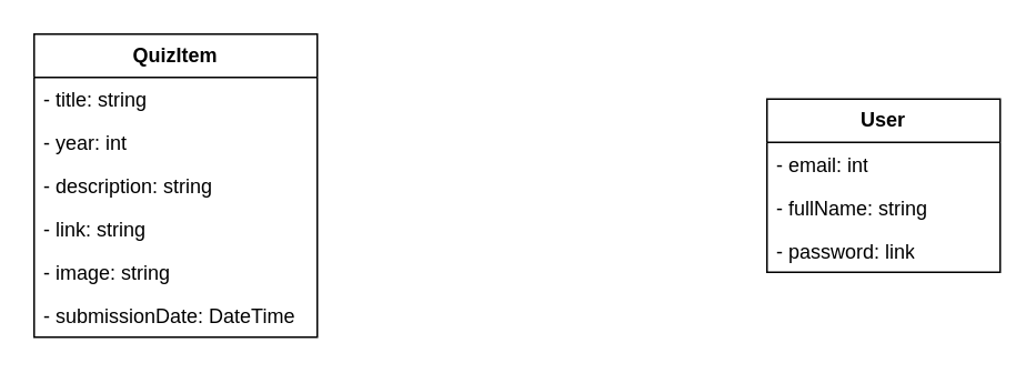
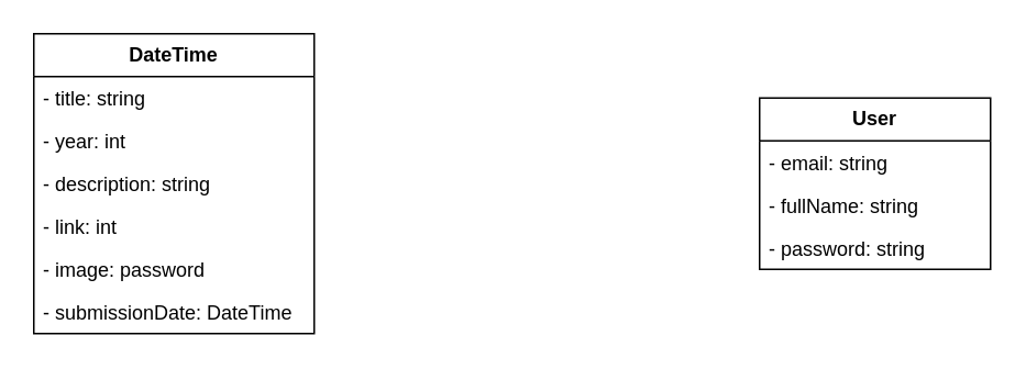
- <mxCell id="2" value="&lt;b&gt;QuizItem&lt;/b&gt;" style="swimlane;fontStyle=0;childLayout=stackLayout;horizontal=1;startSize=26;fillColor=none;horizontalStack=0;resizeParent=1;resizeParentMax=0;resizeLast=0;collapsible=1;marginBottom=0;whiteSpace=wrap;html=1;" parent="1" vertex="1"><mxGeometry x="20" y="20" width="170" height="182" as="geometry" /></mxCell>
+ <mxCell id="2" value="&lt;b&gt;DateTime&lt;/b&gt;" style="swimlane;fontStyle=0;childLayout=stackLayout;horizontal=1;startSize=26;fillColor=none;horizontalStack=0;resizeParent=1;resizeParentMax=0;resizeLast=0;collapsible=1;marginBottom=0;whiteSpace=wrap;html=1;" parent="1" vertex="1"><mxGeometry x="20" y="20" width="170" height="182" as="geometry" /></mxCell>
- <mxCell id="10" value="- email: int" style="text;strokeColor=none;fillColor=none;align=left;verticalAlign=top;spacingLeft=4;spacingRight=4;overflow=hidden;rotatable=0;points=[[0,0.5],[1,0.5]];portConstraint=eastwest;whiteSpace=wrap;html=1;" parent="9" vertex="1"><mxGeometry y="26" width="140" height="26" as="geometry" /></mxCell>
+ <mxCell id="10" value="- email: string" style="text;strokeColor=none;fillColor=none;align=left;verticalAlign=top;spacingLeft=4;spacingRight=4;overflow=hidden;rotatable=0;points=[[0,0.5],[1,0.5]];portConstraint=eastwest;whiteSpace=wrap;html=1;" parent="9" vertex="1"><mxGeometry y="26" width="140" height="26" as="geometry" /></mxCell>
- <mxCell id="6" value="- link: string" style="text;strokeColor=none;fillColor=none;align=left;verticalAlign=top;spacingLeft=4;spacingRight=4;overflow=hidden;rotatable=0;points=[[0,0.5],[1,0.5]];portConstraint=eastwest;whiteSpace=wrap;html=1;" parent="2" vertex="1"><mxGeometry y="104" width="170" height="26" as="geometry" /></mxCell>
+ <mxCell id="6" value="- link: int" style="text;strokeColor=none;fillColor=none;align=left;verticalAlign=top;spacingLeft=4;spacingRight=4;overflow=hidden;rotatable=0;points=[[0,0.5],[1,0.5]];portConstraint=eastwest;whiteSpace=wrap;html=1;" parent="2" vertex="1"><mxGeometry y="104" width="170" height="26" as="geometry" /></mxCell>
- <mxCell id="12" value="- password: link" style="text;strokeColor=none;fillColor=none;align=left;verticalAlign=top;spacingLeft=4;spacingRight=4;overflow=hidden;rotatable=0;points=[[0,0.5],[1,0.5]];portConstraint=eastwest;whiteSpace=wrap;html=1;" parent="9" vertex="1"><mxGeometry y="78" width="140" height="26" as="geometry" /></mxCell>
+ <mxCell id="12" value="- password: string" style="text;strokeColor=none;fillColor=none;align=left;verticalAlign=top;spacingLeft=4;spacingRight=4;overflow=hidden;rotatable=0;points=[[0,0.5],[1,0.5]];portConstraint=eastwest;whiteSpace=wrap;html=1;" parent="9" vertex="1"><mxGeometry y="78" width="140" height="26" as="geometry" /></mxCell>
- <mxCell id="7" value="- image: string" style="text;strokeColor=none;fillColor=none;align=left;verticalAlign=top;spacingLeft=4;spacingRight=4;overflow=hidden;rotatable=0;points=[[0,0.5],[1,0.5]];portConstraint=eastwest;whiteSpace=wrap;html=1;" parent="2" vertex="1"><mxGeometry y="130" width="170" height="26" as="geometry" /></mxCell>
+ <mxCell id="7" value="- image: password" style="text;strokeColor=none;fillColor=none;align=left;verticalAlign=top;spacingLeft=4;spacingRight=4;overflow=hidden;rotatable=0;points=[[0,0.5],[1,0.5]];portConstraint=eastwest;whiteSpace=wrap;html=1;" parent="2" vertex="1"><mxGeometry y="130" width="170" height="26" as="geometry" /></mxCell>
